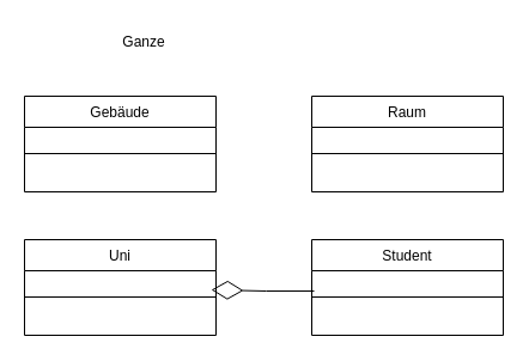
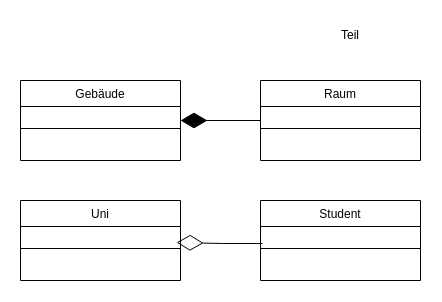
- <mxCell id="10" value="Ganze" style="text;html=1;strokeColor=none;fillColor=none;align=center;verticalAlign=middle;whiteSpace=wrap;rounded=0;" vertex="1" parent="1"><mxGeometry x="90" y="20" width="60" height="30" as="geometry" /></mxCell>
+ <mxCell id="11" value="Teil" style="text;html=1;strokeColor=none;fillColor=none;align=center;verticalAlign=middle;whiteSpace=wrap;rounded=0;" vertex="1" parent="1"><mxGeometry x="320" y="20" width="60" height="30" as="geometry" /></mxCell>
+ <mxCell id="12" value="" style="endArrow=diamondThin;endFill=1;endSize=24;html=1;rounded=0;entryX=1;entryY=0.5;entryDx=0;entryDy=0;exitX=0;exitY=0.5;exitDx=0;exitDy=0;" edge="1" parent="1" source="4" target="2"><mxGeometry width="160" relative="1" as="geometry"><mxPoint x="140" y="0" as="sourcePoint" /><mxPoint x="300" y="0" as="targetPoint" /></mxGeometry></mxCell>
